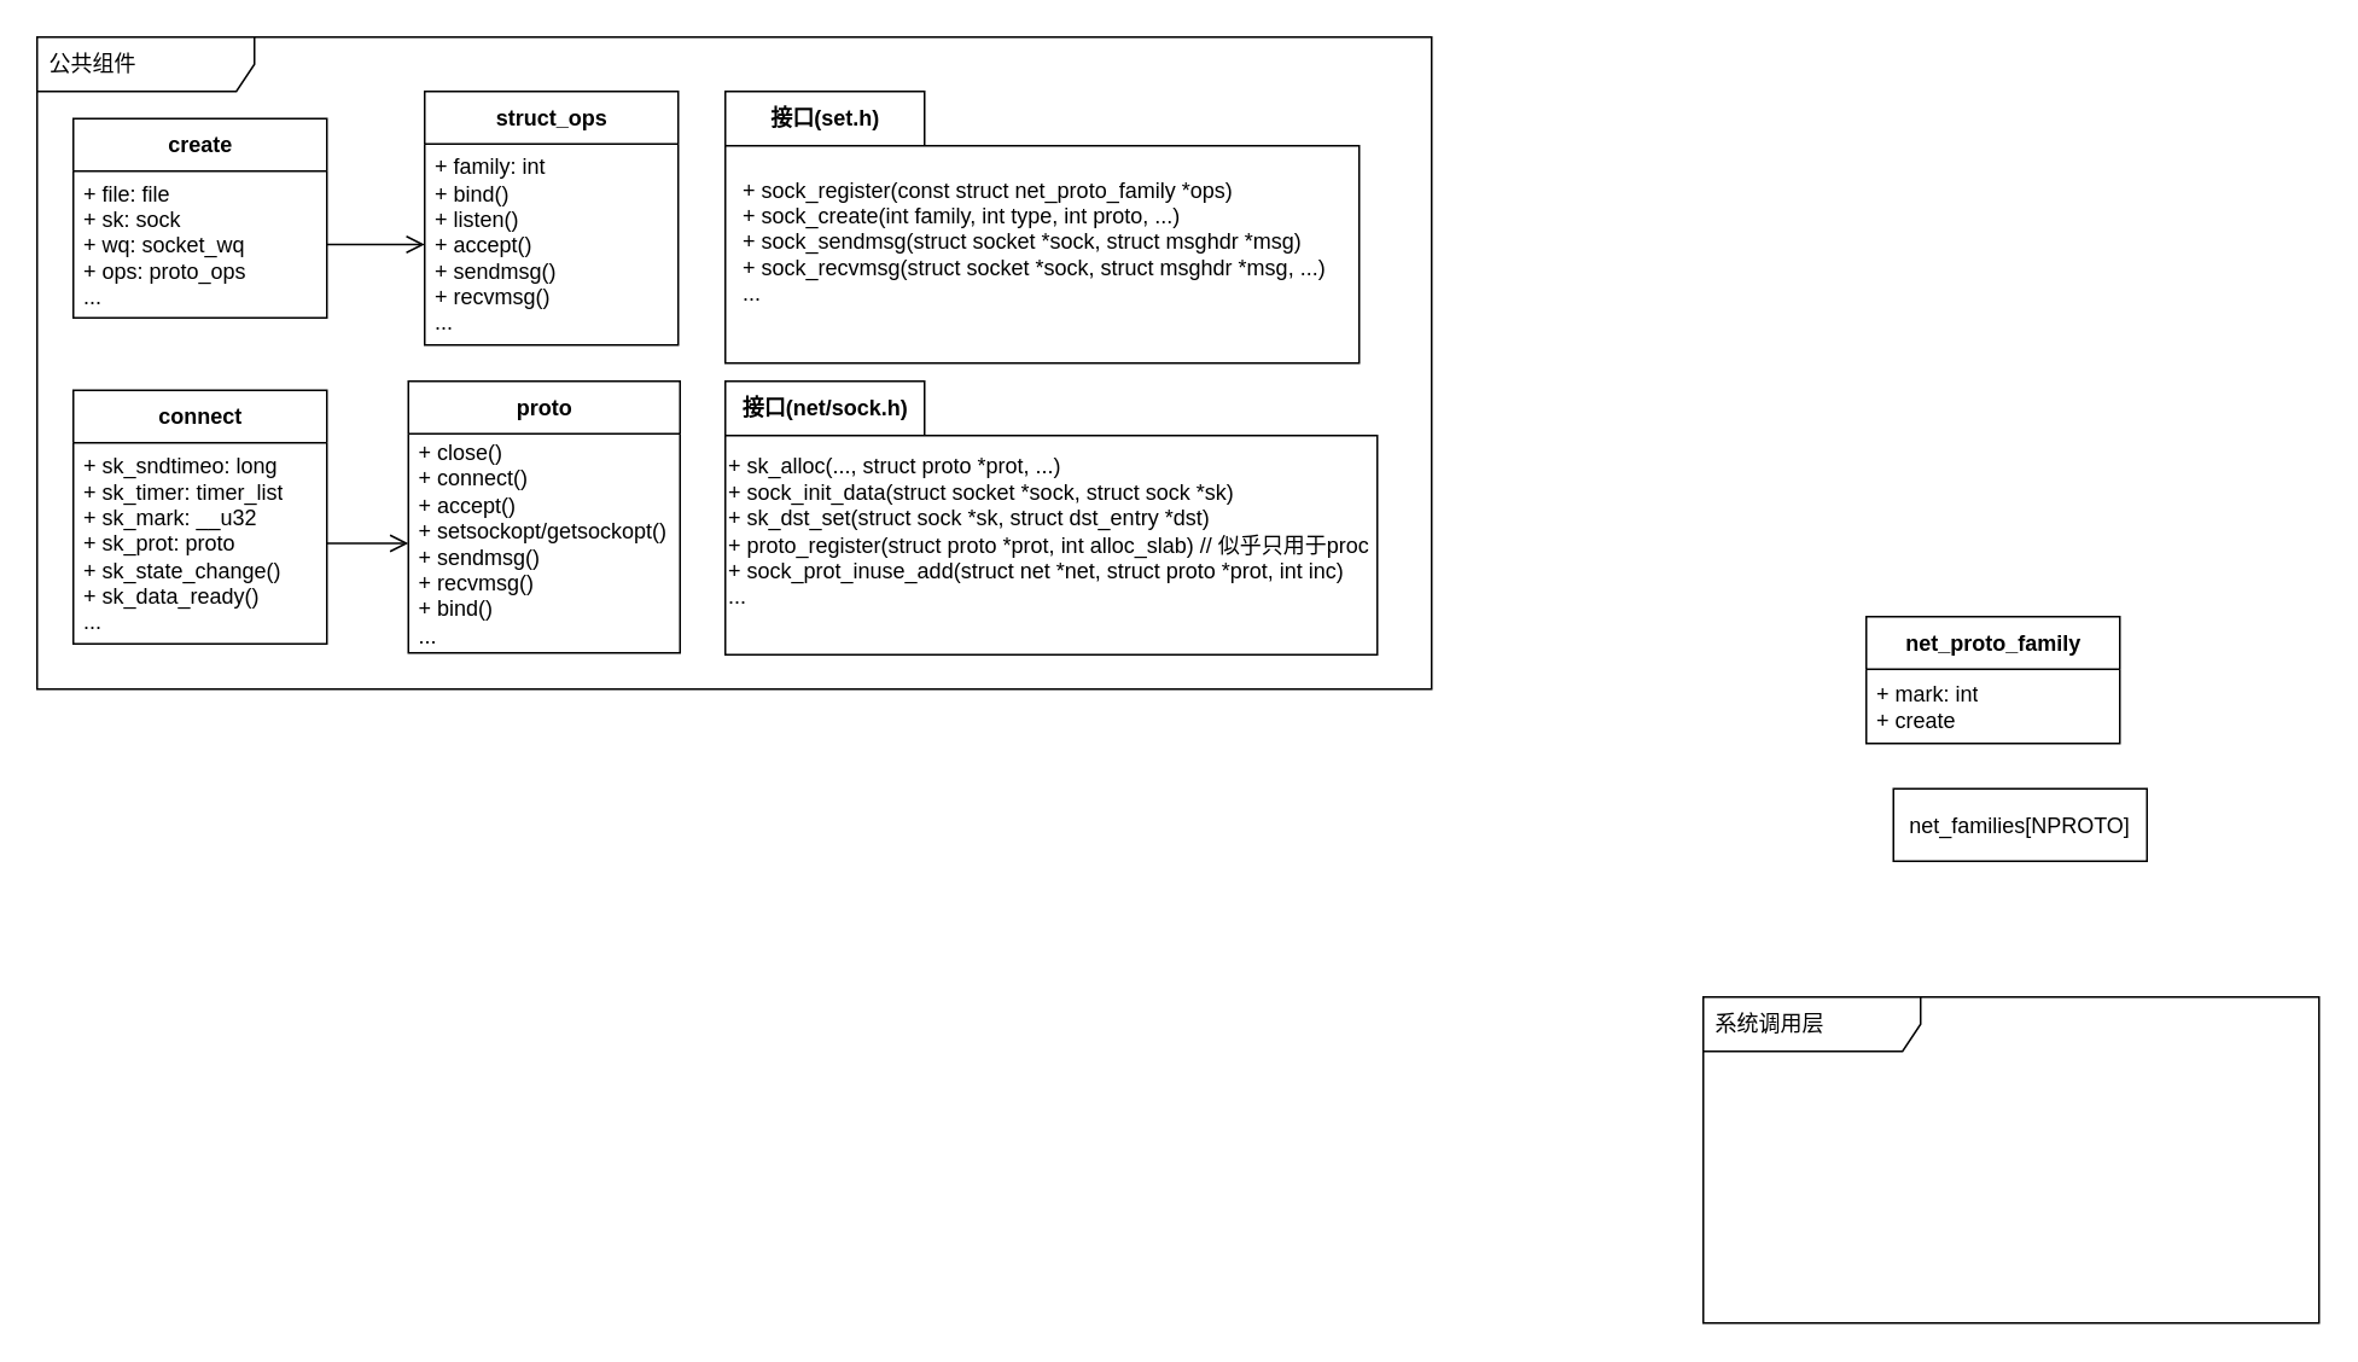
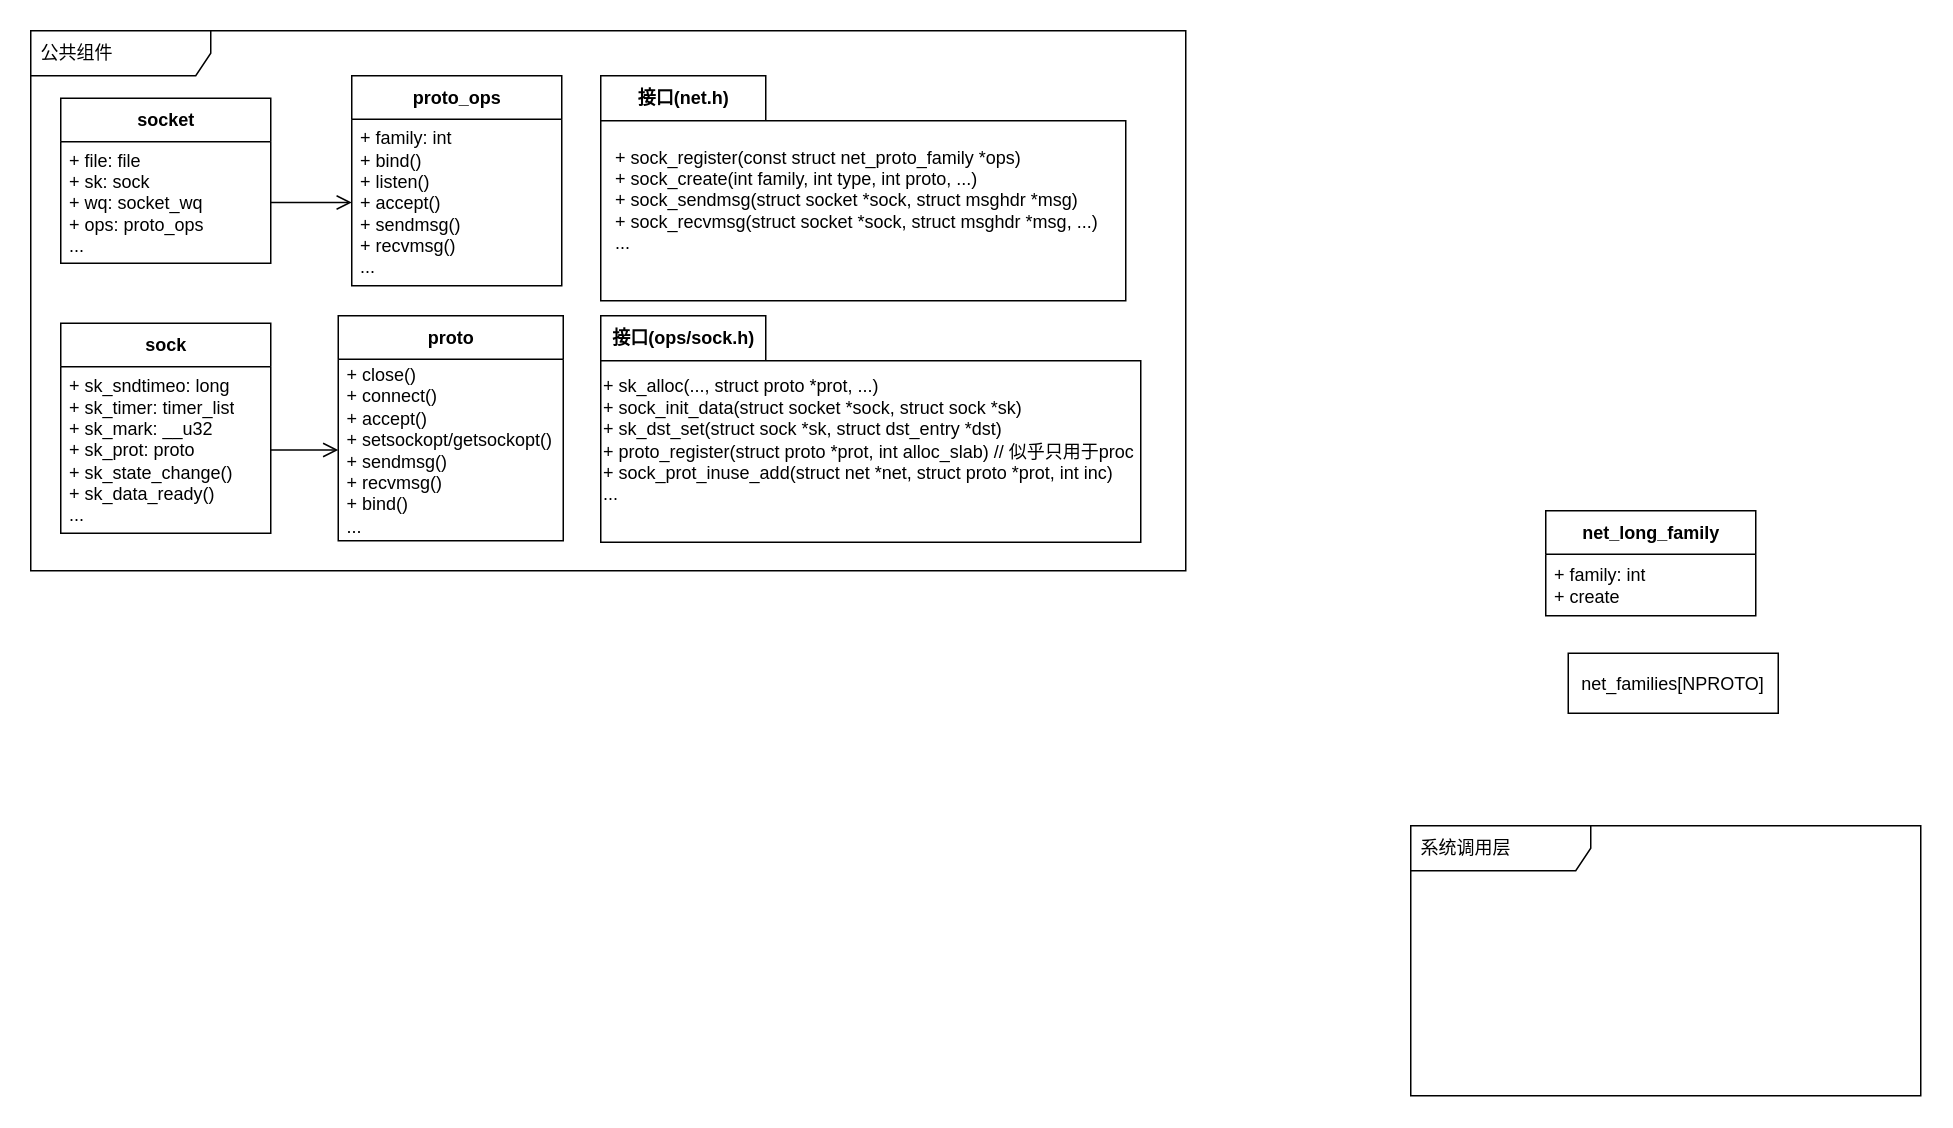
- <mxCell id="5" value="struct_ops" style="swimlane;fontStyle=1;align=center;verticalAlign=middle;childLayout=stackLayout;horizontal=1;startSize=29;horizontalStack=0;resizeParent=1;resizeParentMax=0;resizeLast=0;collapsible=0;marginBottom=0;html=1;" parent="1" vertex="1"><mxGeometry x="234" y="50" width="140" height="140" as="geometry" /></mxCell>
+ <mxCell id="5" value="proto_ops" style="swimlane;fontStyle=1;align=center;verticalAlign=middle;childLayout=stackLayout;horizontal=1;startSize=29;horizontalStack=0;resizeParent=1;resizeParentMax=0;resizeLast=0;collapsible=0;marginBottom=0;html=1;" parent="1" vertex="1"><mxGeometry x="234" y="50" width="140" height="140" as="geometry" /></mxCell>
- <mxCell id="9" value="接口(set.h)" style="shape=folder;fontStyle=1;tabWidth=110;tabHeight=30;tabPosition=left;html=1;boundedLbl=1;labelInHeader=1;container=1;collapsible=0;" parent="1" vertex="1"><mxGeometry x="400" y="50" width="350" height="150" as="geometry" /></mxCell>
+ <mxCell id="9" value="接口(net.h)" style="shape=folder;fontStyle=1;tabWidth=110;tabHeight=30;tabPosition=left;html=1;boundedLbl=1;labelInHeader=1;container=1;collapsible=0;" parent="1" vertex="1"><mxGeometry x="400" y="50" width="350" height="150" as="geometry" /></mxCell>
- <mxCell id="3" value="create" style="swimlane;fontStyle=1;align=center;verticalAlign=middle;childLayout=stackLayout;horizontal=1;startSize=29;horizontalStack=0;resizeParent=1;resizeParentMax=0;resizeLast=0;collapsible=0;marginBottom=0;html=1;" parent="1" vertex="1"><mxGeometry x="40" y="65" width="140" height="110" as="geometry" /></mxCell>
+ <mxCell id="3" value="socket" style="swimlane;fontStyle=1;align=center;verticalAlign=middle;childLayout=stackLayout;horizontal=1;startSize=29;horizontalStack=0;resizeParent=1;resizeParentMax=0;resizeLast=0;collapsible=0;marginBottom=0;html=1;" parent="1" vertex="1"><mxGeometry x="40" y="65" width="140" height="110" as="geometry" /></mxCell>
- <mxCell id="17" value="接口(net/sock.h)" style="shape=folder;fontStyle=1;tabWidth=110;tabHeight=30;tabPosition=left;html=1;boundedLbl=1;labelInHeader=1;container=1;collapsible=0;" parent="1" vertex="1"><mxGeometry x="400" y="210" width="360" height="151" as="geometry" /></mxCell>
+ <mxCell id="17" value="接口(ops/sock.h)" style="shape=folder;fontStyle=1;tabWidth=110;tabHeight=30;tabPosition=left;html=1;boundedLbl=1;labelInHeader=1;container=1;collapsible=0;" parent="1" vertex="1"><mxGeometry x="400" y="210" width="360" height="151" as="geometry" /></mxCell>
- <mxCell id="12" value="connect" style="swimlane;fontStyle=1;align=center;verticalAlign=middle;childLayout=stackLayout;horizontal=1;startSize=29;horizontalStack=0;resizeParent=1;resizeParentMax=0;resizeLast=0;collapsible=0;marginBottom=0;html=1;" parent="1" vertex="1"><mxGeometry x="40" y="215" width="140" height="140" as="geometry" /></mxCell>
+ <mxCell id="12" value="sock" style="swimlane;fontStyle=1;align=center;verticalAlign=middle;childLayout=stackLayout;horizontal=1;startSize=29;horizontalStack=0;resizeParent=1;resizeParentMax=0;resizeLast=0;collapsible=0;marginBottom=0;html=1;" parent="1" vertex="1"><mxGeometry x="40" y="215" width="140" height="140" as="geometry" /></mxCell>
- <mxCell id="7" value="net_proto_family" style="swimlane;fontStyle=1;align=center;verticalAlign=middle;childLayout=stackLayout;horizontal=1;startSize=29;horizontalStack=0;resizeParent=1;resizeParentMax=0;resizeLast=0;collapsible=0;marginBottom=0;html=1;" parent="1" vertex="1"><mxGeometry x="1030" y="340" width="140" height="70" as="geometry" /></mxCell>
+ <mxCell id="7" value="net_long_family" style="swimlane;fontStyle=1;align=center;verticalAlign=middle;childLayout=stackLayout;horizontal=1;startSize=29;horizontalStack=0;resizeParent=1;resizeParentMax=0;resizeLast=0;collapsible=0;marginBottom=0;html=1;" parent="1" vertex="1"><mxGeometry x="1030" y="340" width="140" height="70" as="geometry" /></mxCell>
- <mxCell id="8" value="+ mark: int&lt;br&gt;+ create" style="text;html=1;strokeColor=none;fillColor=none;align=left;verticalAlign=middle;spacingLeft=4;spacingRight=4;overflow=hidden;rotatable=0;points=[[0,0.5],[1,0.5]];portConstraint=eastwest;" parent="7" vertex="1"><mxGeometry y="29" width="140" height="41" as="geometry" /></mxCell>
+ <mxCell id="8" value="+ family: int&lt;br&gt;+ create" style="text;html=1;strokeColor=none;fillColor=none;align=left;verticalAlign=middle;spacingLeft=4;spacingRight=4;overflow=hidden;rotatable=0;points=[[0,0.5],[1,0.5]];portConstraint=eastwest;" parent="7" vertex="1"><mxGeometry y="29" width="140" height="41" as="geometry" /></mxCell>
